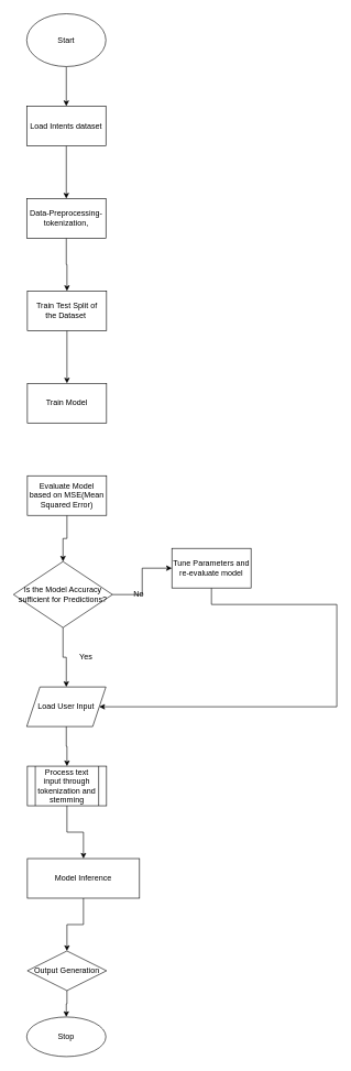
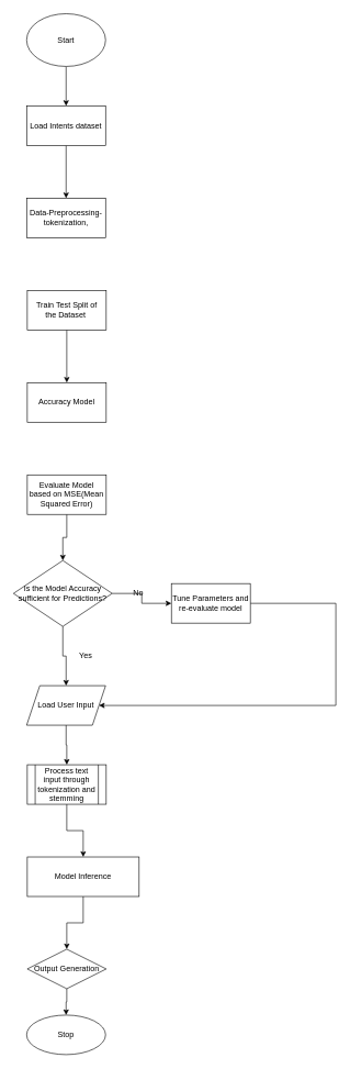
- <mxCell id="6" value="" style="edgeStyle=orthogonalEdgeStyle;rounded=0;orthogonalLoop=1;jettySize=auto;html=1;" edge="1" parent="1" source="7" target="9"><mxGeometry relative="1" as="geometry" /></mxCell>
- <mxCell id="10" value="Train Model" style="whiteSpace=wrap;html=1;" vertex="1" parent="1"><mxGeometry x="41" y="580" width="120" height="60" as="geometry" /></mxCell>
+ <mxCell id="10" value="Accuracy Model" style="whiteSpace=wrap;html=1;" vertex="1" parent="1"><mxGeometry x="41" y="580" width="120" height="60" as="geometry" /></mxCell>
- <mxCell id="17" value="Tune Parameters and re-evaluate model" style="whiteSpace=wrap;html=1;" vertex="1" parent="1"><mxGeometry x="260" y="830" width="120" height="60" as="geometry" /></mxCell>
+ <mxCell id="17" value="Tune Parameters and re-evaluate model" style="whiteSpace=wrap;html=1;" vertex="1" parent="1"><mxGeometry x="260" y="885" width="120" height="60" as="geometry" /></mxCell>
